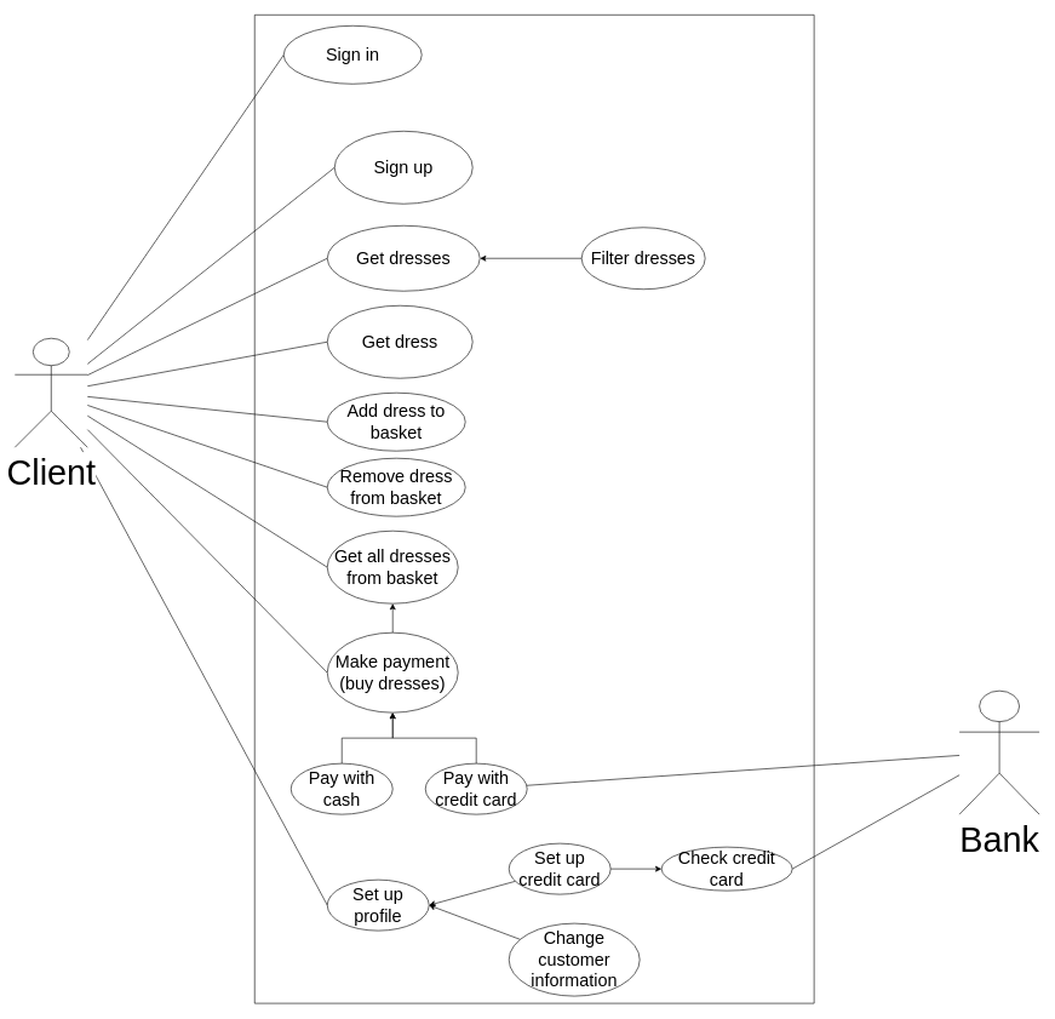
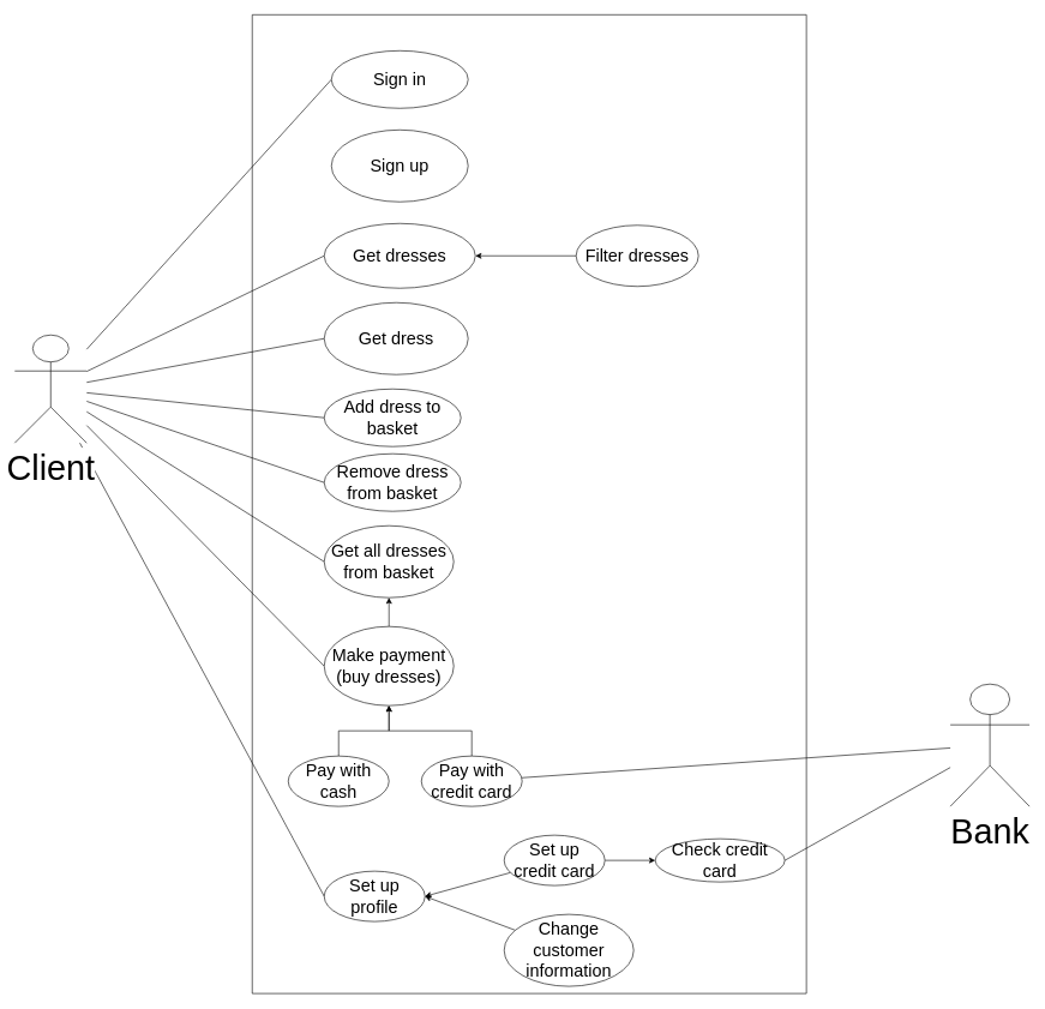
- <mxCell id="16" value="Sign in" style="ellipse;whiteSpace=wrap;html=1;fontSize=24;" parent="1" vertex="1"><mxGeometry x="390" y="35" width="190" height="80" as="geometry" /></mxCell>
+ <mxCell id="16" value="Sign in" style="ellipse;whiteSpace=wrap;html=1;fontSize=24;" parent="1" vertex="1"><mxGeometry x="460" y="70" width="190" height="80" as="geometry" /></mxCell>
- <mxCell id="4" style="edgeStyle=none;rounded=0;orthogonalLoop=1;jettySize=auto;html=1;entryX=0;entryY=0.5;entryDx=0;entryDy=0;endArrow=none;endFill=0;fontSize=24;" parent="1" source="12" target="17" edge="1"><mxGeometry relative="1" as="geometry" /></mxCell>
